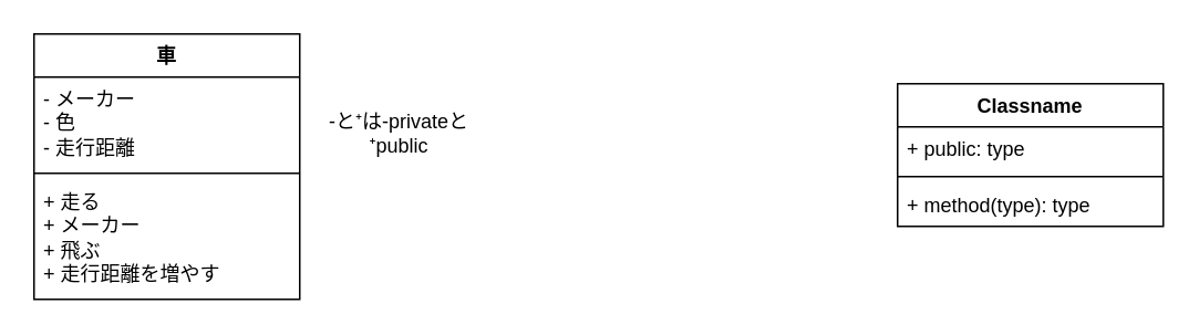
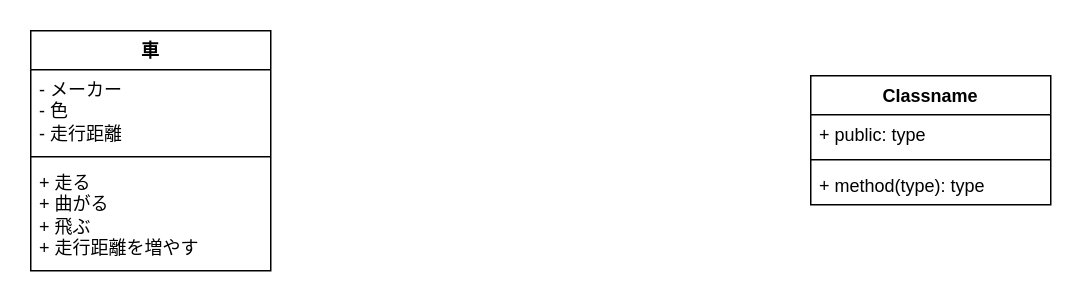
- <mxCell id="10" value="-と⁺は-privateと⁺public" style="rounded=0;whiteSpace=wrap;html=1;fillColor=none;strokeColor=none;" vertex="1" parent="1"><mxGeometry x="180" y="50" width="120" height="60" as="geometry" /></mxCell>
- <mxCell id="5" value="+ 走る&lt;div&gt;+ メーカー&lt;/div&gt;&lt;div&gt;+ 飛ぶ&lt;/div&gt;&lt;div&gt;+ 走行距離を増やす&lt;/div&gt;" style="text;strokeColor=none;fillColor=none;align=left;verticalAlign=top;spacingLeft=4;spacingRight=4;overflow=hidden;rotatable=0;points=[[0,0.5],[1,0.5]];portConstraint=eastwest;whiteSpace=wrap;html=1;" vertex="1" parent="2"><mxGeometry y="88" width="160" height="72" as="geometry" /></mxCell>
+ <mxCell id="5" value="+ 走る&lt;div&gt;+ 曲がる&lt;/div&gt;&lt;div&gt;+ 飛ぶ&lt;/div&gt;&lt;div&gt;+ 走行距離を増やす&lt;/div&gt;" style="text;strokeColor=none;fillColor=none;align=left;verticalAlign=top;spacingLeft=4;spacingRight=4;overflow=hidden;rotatable=0;points=[[0,0.5],[1,0.5]];portConstraint=eastwest;whiteSpace=wrap;html=1;" vertex="1" parent="2"><mxGeometry y="88" width="160" height="72" as="geometry" /></mxCell>
